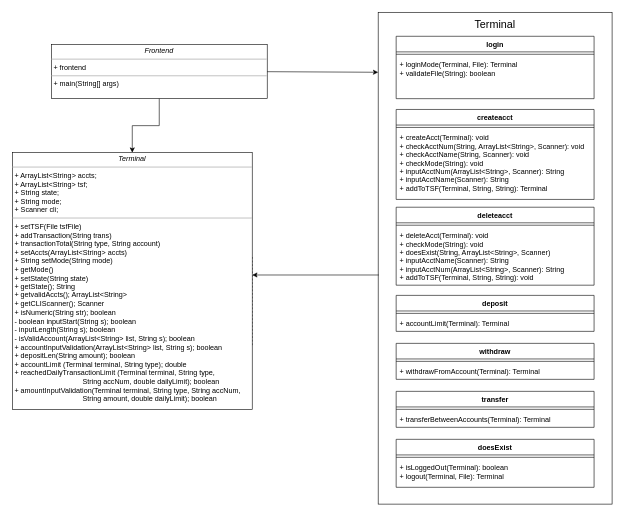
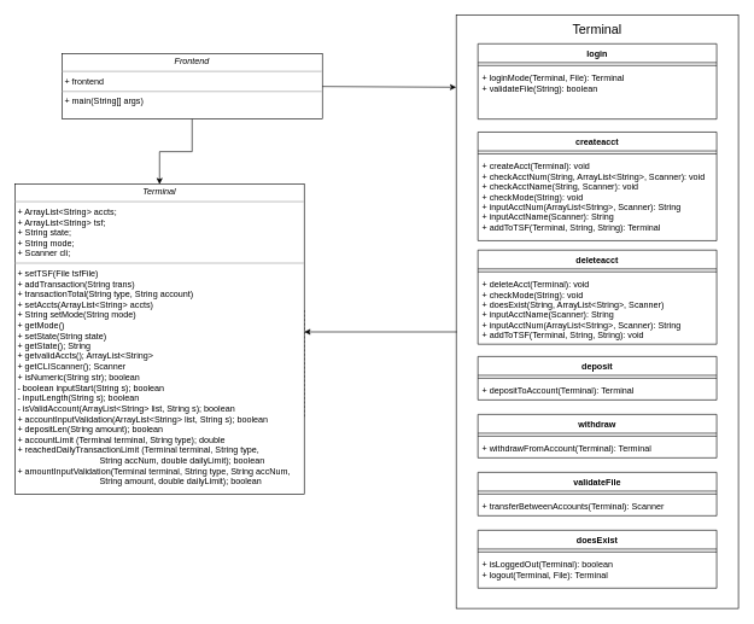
- <mxCell id="8" value="+ accountLimit(Terminal): Terminal" style="text;strokeColor=none;fillColor=none;align=left;verticalAlign=top;spacingLeft=4;spacingRight=4;overflow=hidden;rotatable=0;points=[[0,0.5],[1,0.5]];portConstraint=eastwest;" vertex="1" parent="6"><mxGeometry y="34" width="330" height="26" as="geometry" /></mxCell>
+ <mxCell id="8" value="+ depositToAccount(Terminal): Terminal" style="text;strokeColor=none;fillColor=none;align=left;verticalAlign=top;spacingLeft=4;spacingRight=4;overflow=hidden;rotatable=0;points=[[0,0.5],[1,0.5]];portConstraint=eastwest;" vertex="1" parent="6"><mxGeometry y="34" width="330" height="26" as="geometry" /></mxCell>
- <mxCell id="21" value="transfer" style="swimlane;fontStyle=1;align=center;verticalAlign=top;childLayout=stackLayout;horizontal=1;startSize=26;horizontalStack=0;resizeParent=1;resizeParentMax=0;resizeLast=0;collapsible=1;marginBottom=0;" vertex="1" parent="1"><mxGeometry x="660" y="652" width="330" height="60" as="geometry" /></mxCell>
+ <mxCell id="21" value="validateFile" style="swimlane;fontStyle=1;align=center;verticalAlign=top;childLayout=stackLayout;horizontal=1;startSize=26;horizontalStack=0;resizeParent=1;resizeParentMax=0;resizeLast=0;collapsible=1;marginBottom=0;" vertex="1" parent="1"><mxGeometry x="660" y="652" width="330" height="60" as="geometry" /></mxCell>
- <mxCell id="23" value="+ transferBetweenAccounts(Terminal): Terminal" style="text;strokeColor=none;fillColor=none;align=left;verticalAlign=top;spacingLeft=4;spacingRight=4;overflow=hidden;rotatable=0;points=[[0,0.5],[1,0.5]];portConstraint=eastwest;" vertex="1" parent="21"><mxGeometry y="34" width="330" height="26" as="geometry" /></mxCell>
+ <mxCell id="23" value="+ transferBetweenAccounts(Terminal): Scanner" style="text;strokeColor=none;fillColor=none;align=left;verticalAlign=top;spacingLeft=4;spacingRight=4;overflow=hidden;rotatable=0;points=[[0,0.5],[1,0.5]];portConstraint=eastwest;" vertex="1" parent="21"><mxGeometry y="34" width="330" height="26" as="geometry" /></mxCell>
